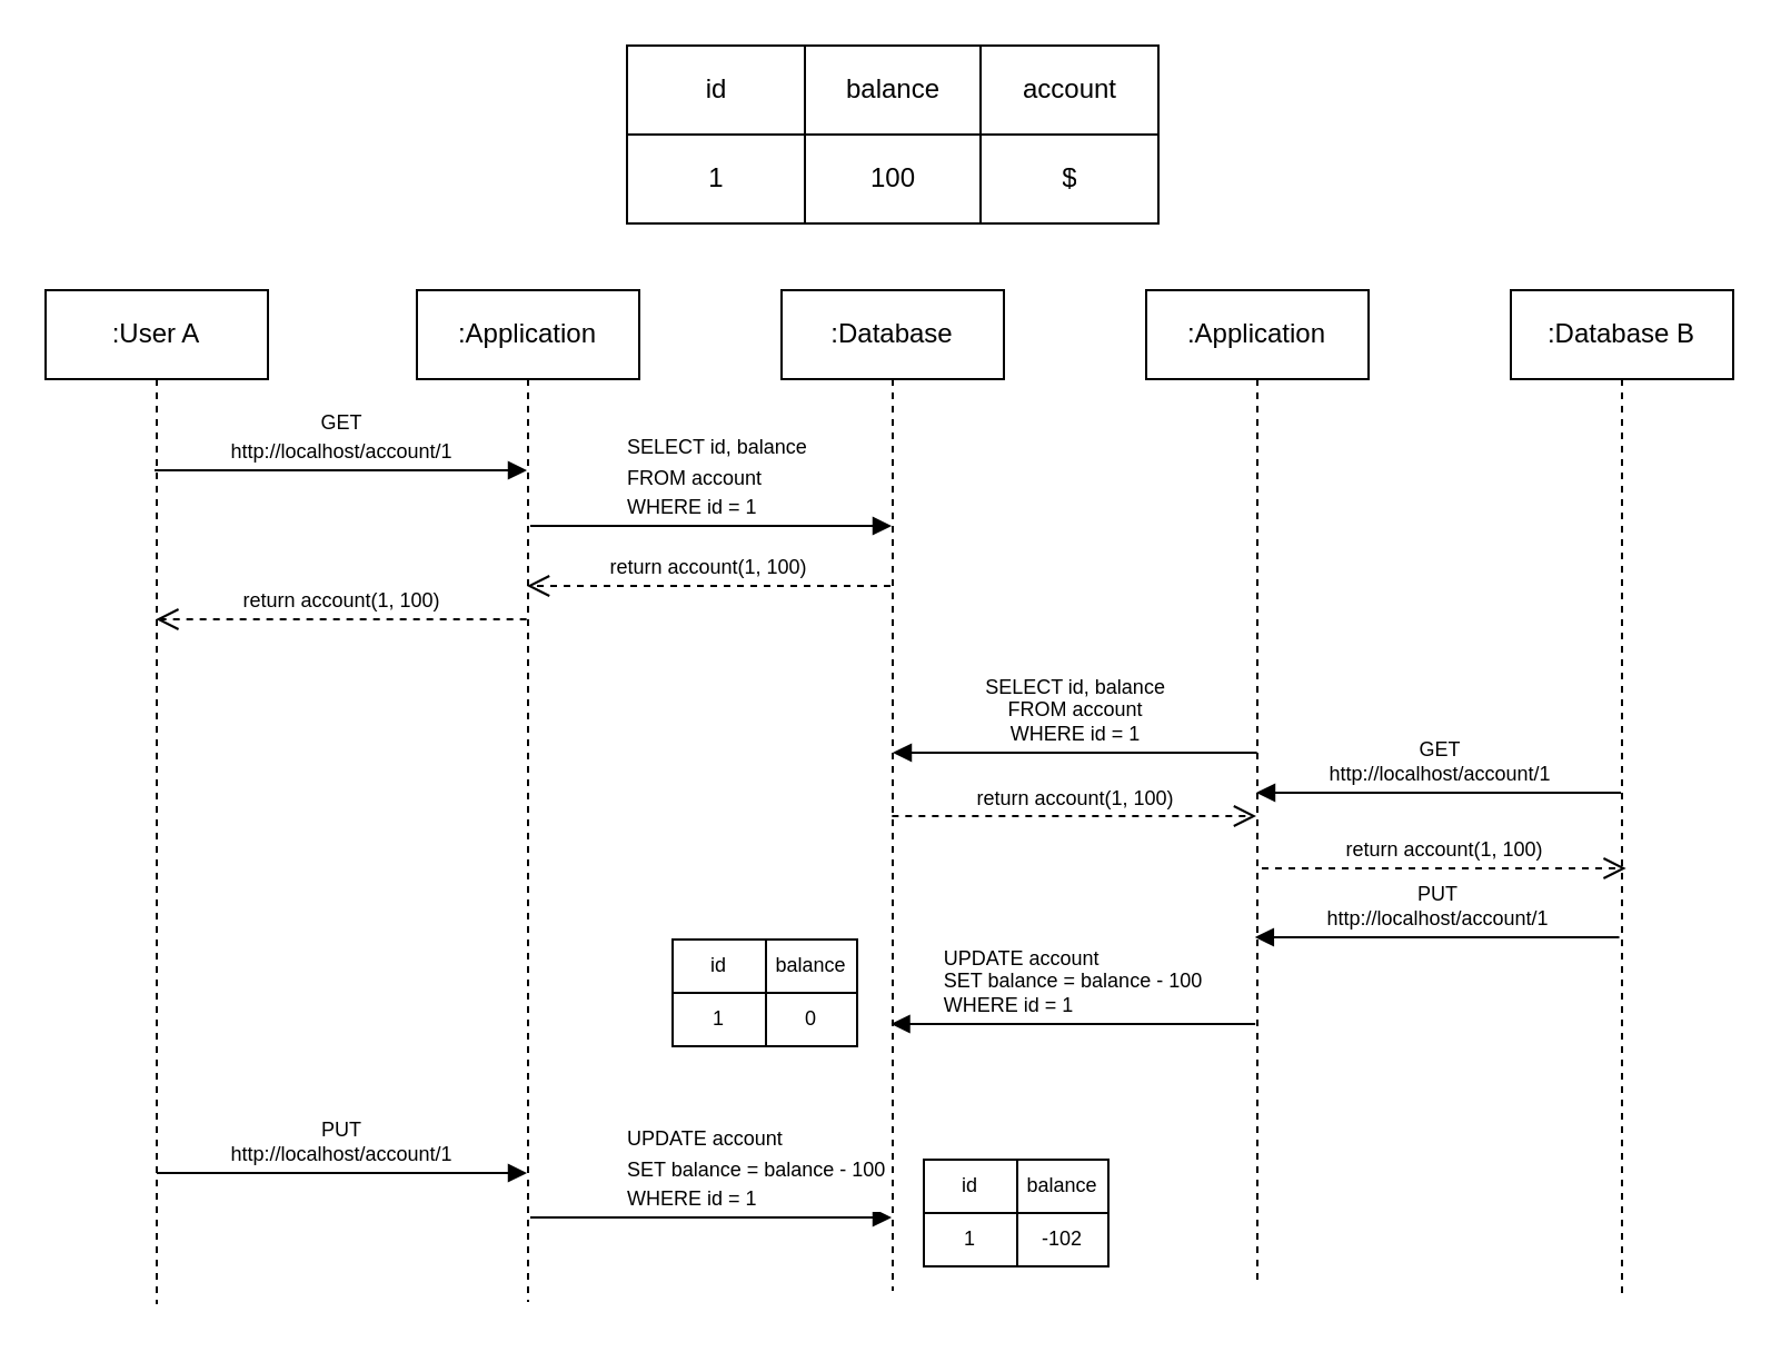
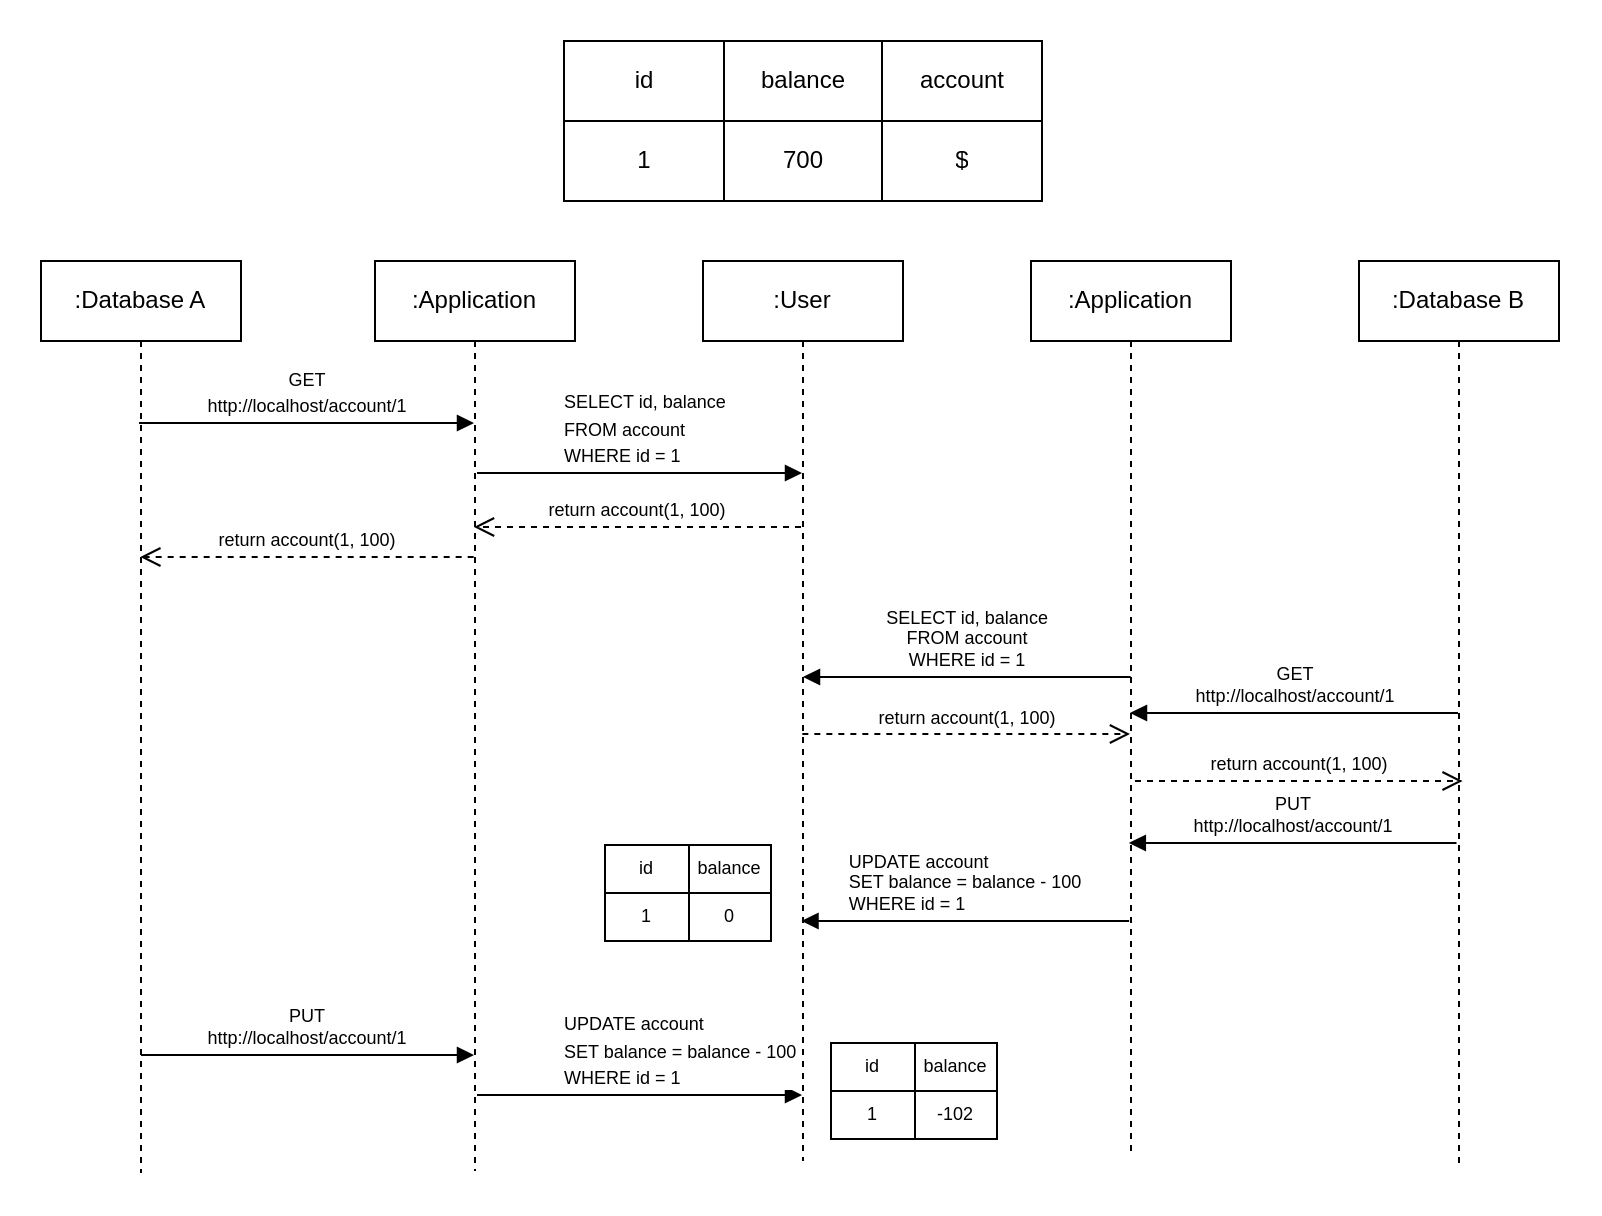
- <mxCell id="28" value="100" style="shape=partialRectangle;html=1;whiteSpace=wrap;connectable=0;overflow=hidden;fillColor=none;top=0;left=0;bottom=0;right=0;pointerEvents=1;" parent="26" vertex="1"><mxGeometry x="80" width="79" height="40" as="geometry"><mxRectangle width="79" height="40" as="alternateBounds" /></mxGeometry></mxCell>
+ <mxCell id="28" value="700" style="shape=partialRectangle;html=1;whiteSpace=wrap;connectable=0;overflow=hidden;fillColor=none;top=0;left=0;bottom=0;right=0;pointerEvents=1;" parent="26" vertex="1"><mxGeometry x="80" width="79" height="40" as="geometry"><mxRectangle width="79" height="40" as="alternateBounds" /></mxGeometry></mxCell>
- <mxCell id="16" value=":User A" style="shape=umlLifeline;perimeter=lifelinePerimeter;whiteSpace=wrap;html=1;container=1;collapsible=0;recursiveResize=0;outlineConnect=0;" parent="1" vertex="1"><mxGeometry x="20" y="130" width="100" height="456" as="geometry" /></mxCell>
+ <mxCell id="16" value=":Database A" style="shape=umlLifeline;perimeter=lifelinePerimeter;whiteSpace=wrap;html=1;container=1;collapsible=0;recursiveResize=0;outlineConnect=0;" parent="1" vertex="1"><mxGeometry x="20" y="130" width="100" height="456" as="geometry" /></mxCell>
- <mxCell id="2" value=":Database" style="shape=umlLifeline;perimeter=lifelinePerimeter;whiteSpace=wrap;html=1;container=1;collapsible=0;recursiveResize=0;outlineConnect=0;" parent="1" vertex="1"><mxGeometry x="351" y="130" width="100" height="450" as="geometry" /></mxCell>
+ <mxCell id="2" value=":User" style="shape=umlLifeline;perimeter=lifelinePerimeter;whiteSpace=wrap;html=1;container=1;collapsible=0;recursiveResize=0;outlineConnect=0;" parent="1" vertex="1"><mxGeometry x="351" y="130" width="100" height="450" as="geometry" /></mxCell>
